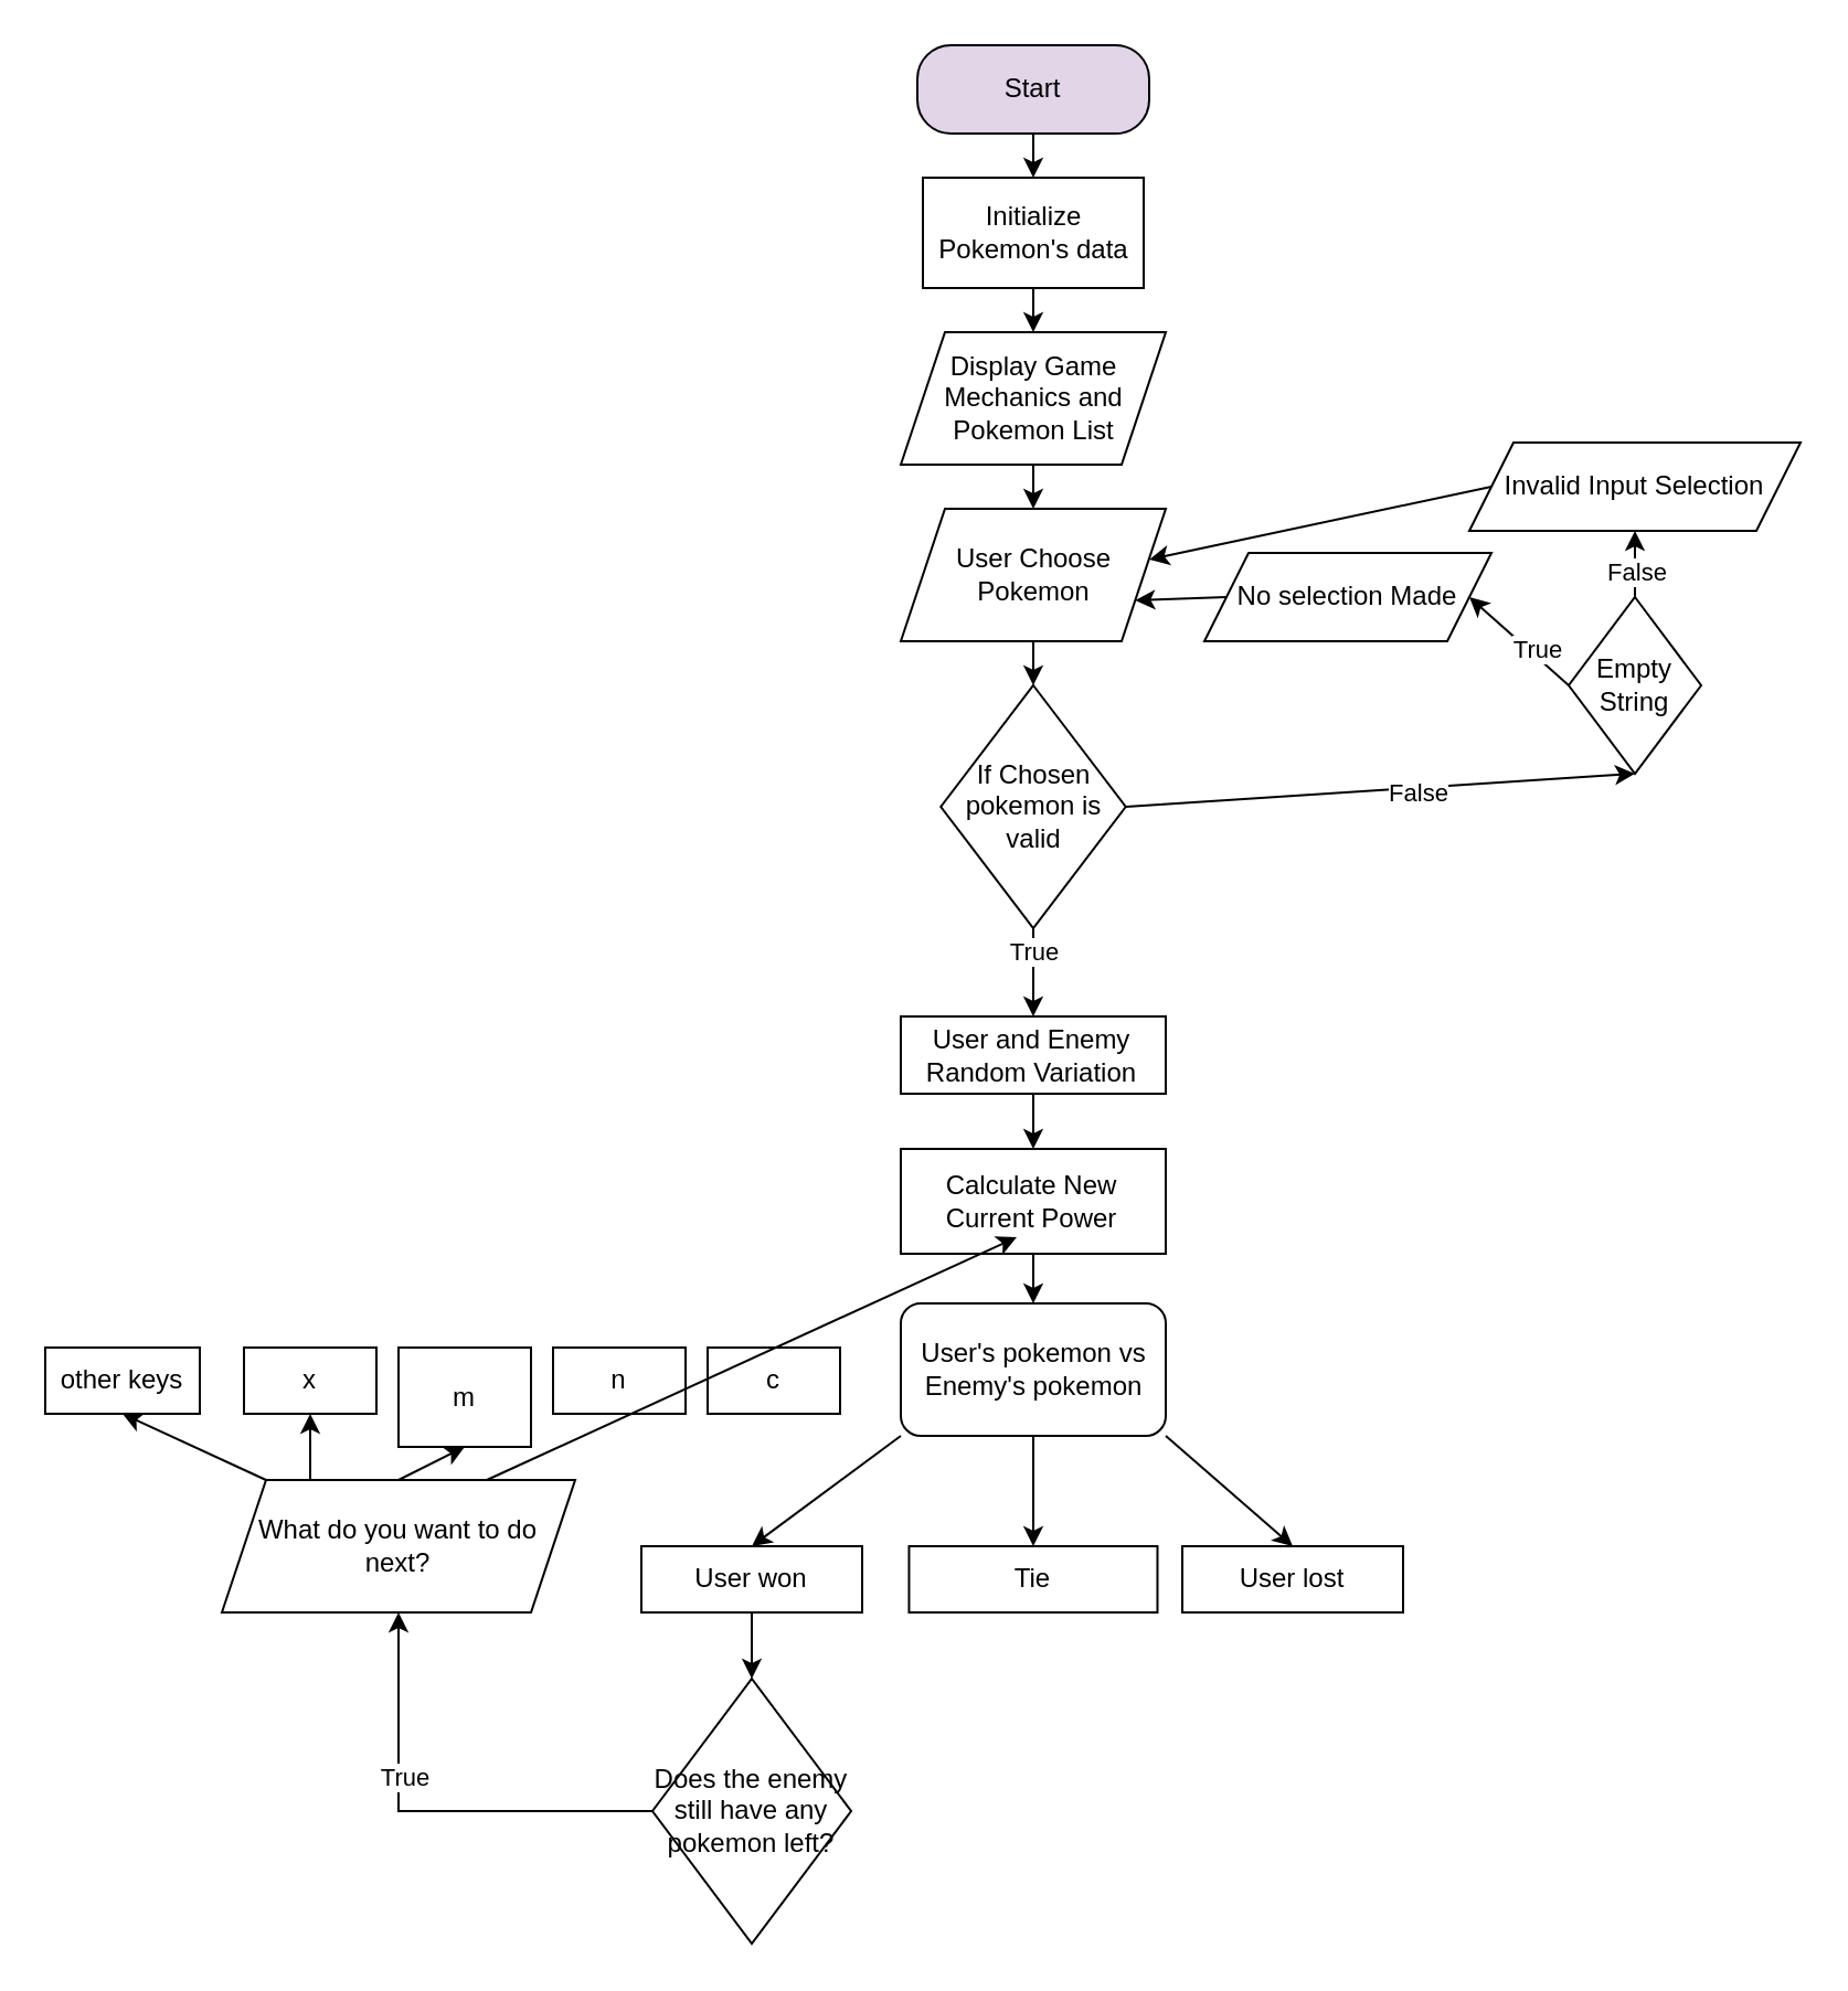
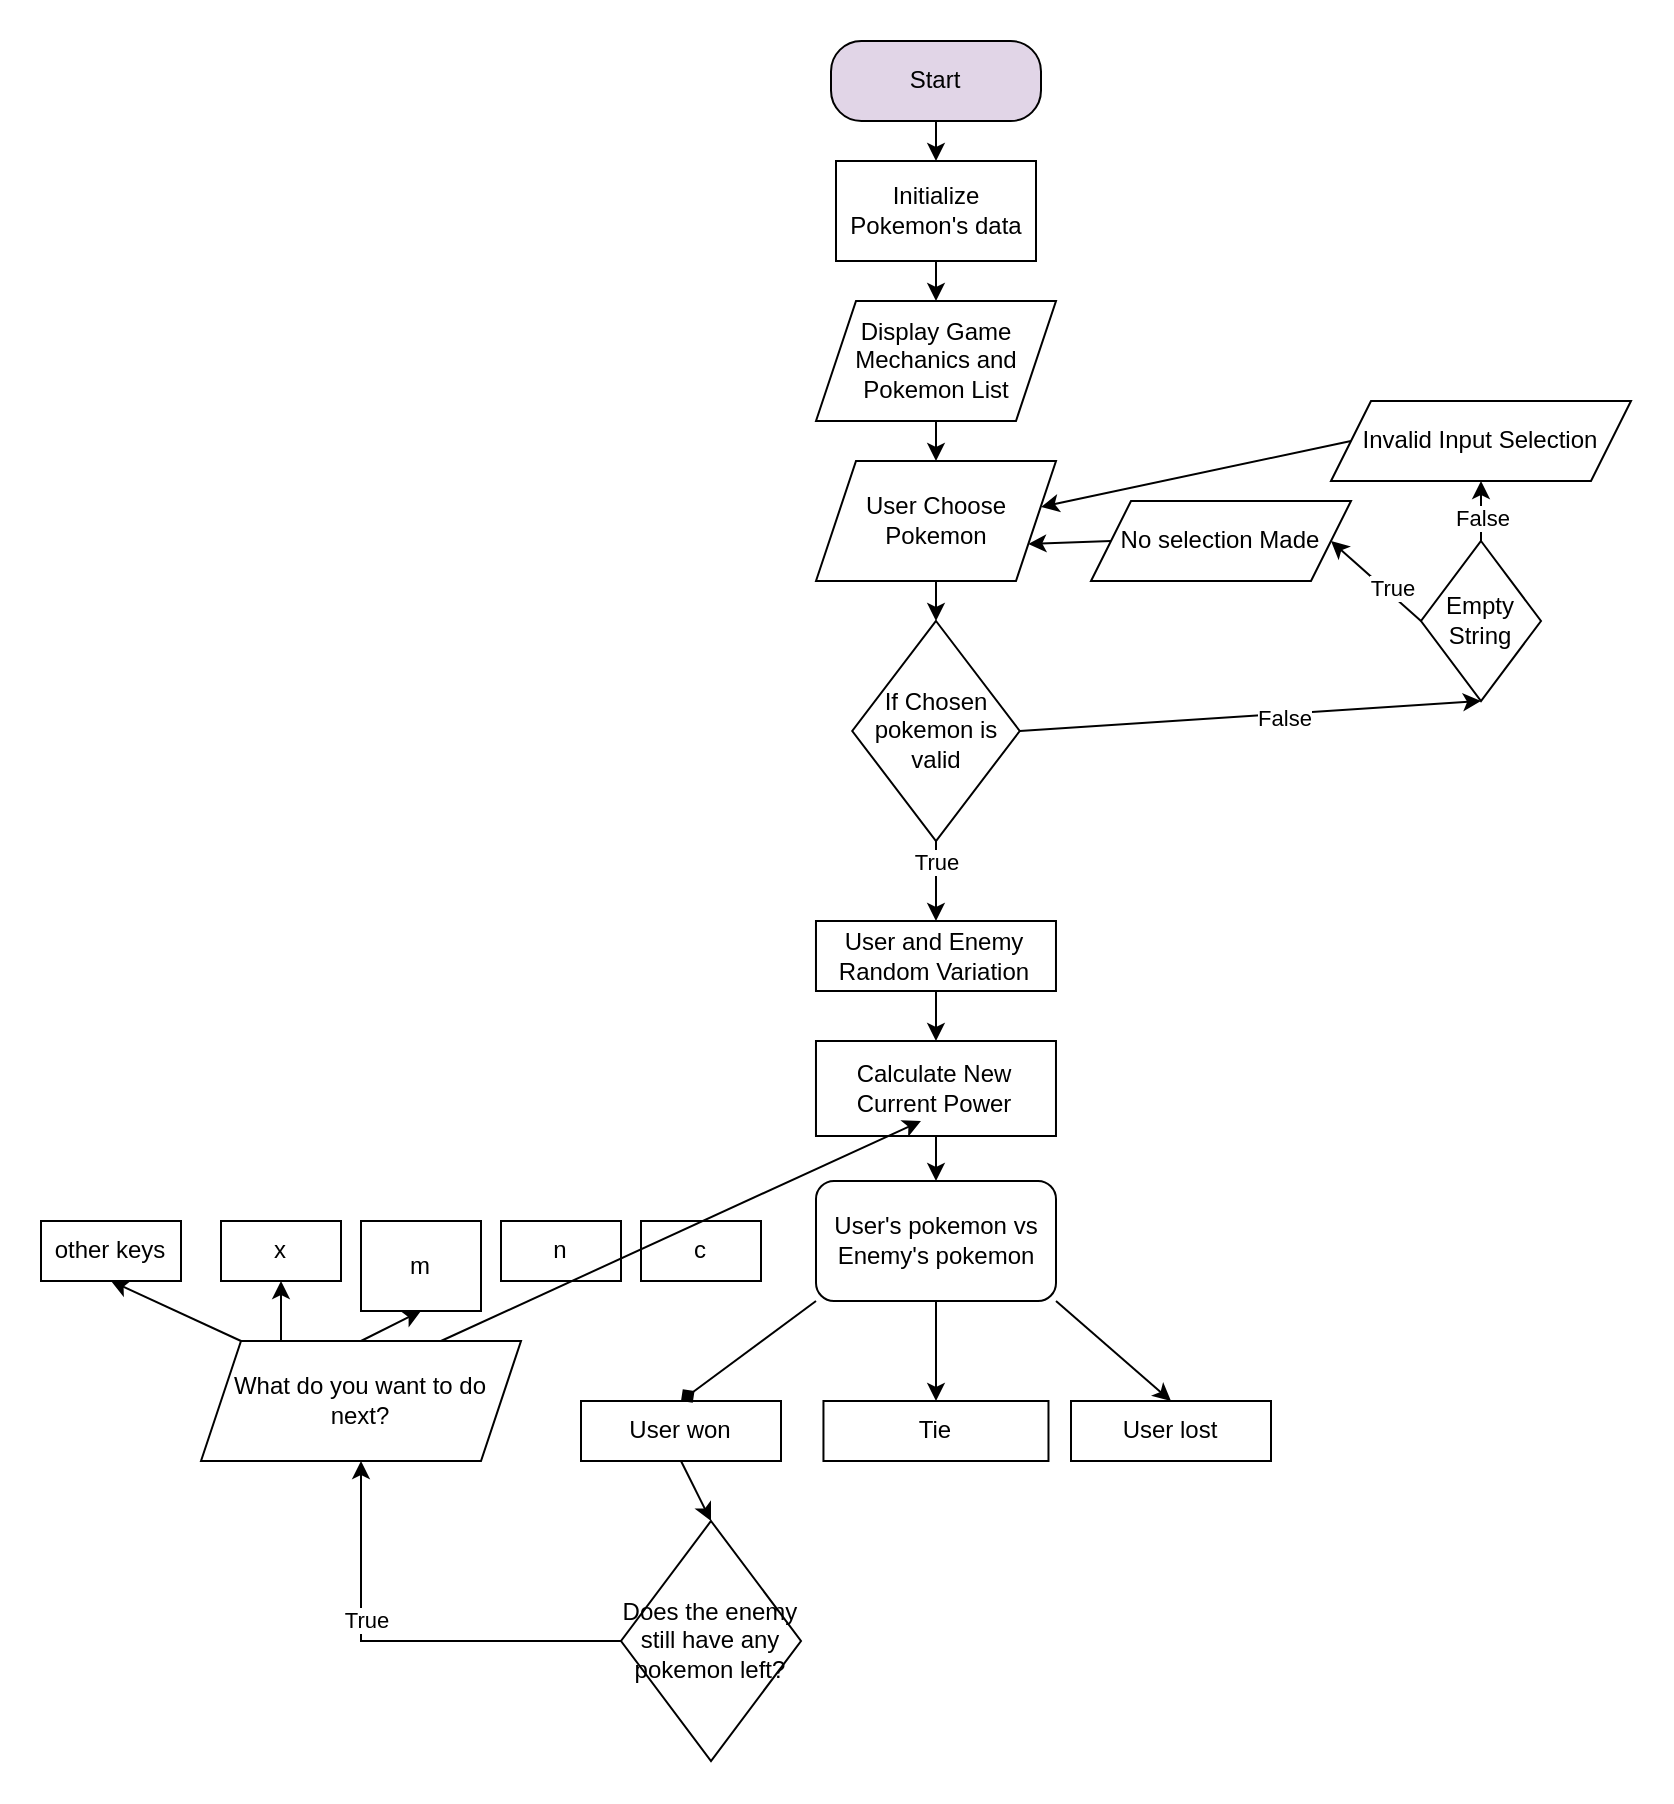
- <mxCell id="33" value="" style="endArrow=classic;html=1;rounded=0;exitX=0;exitY=1;exitDx=0;exitDy=0;entryX=0.5;entryY=0;entryDx=0;entryDy=0;" edge="1" parent="1" source="29" target="31"><mxGeometry width="50" height="50" relative="1" as="geometry"><mxPoint x="460" y="590" as="sourcePoint" /><mxPoint x="510" y="540" as="targetPoint" /></mxGeometry></mxCell>
+ <mxCell id="33" value="" style="endArrow=diamond;html=1;rounded=0;exitX=0;exitY=1;exitDx=0;exitDy=0;entryX=0.5;entryY=0;entryDx=0;entryDy=0;" edge="1" parent="1" source="29" target="31"><mxGeometry width="50" height="50" relative="1" as="geometry"><mxPoint x="460" y="590" as="sourcePoint" /><mxPoint x="510" y="540" as="targetPoint" /></mxGeometry></mxCell>
- <mxCell id="35" value="Does the enemy still have any pokemon left?" style="rhombus;whiteSpace=wrap;html=1;" vertex="1" parent="1"><mxGeometry x="295" y="760" width="90" height="120" as="geometry" /></mxCell>
+ <mxCell id="35" value="Does the enemy still have any pokemon left?" style="rhombus;whiteSpace=wrap;html=1;" vertex="1" parent="1"><mxGeometry x="310" y="760" width="90" height="120" as="geometry" /></mxCell>
